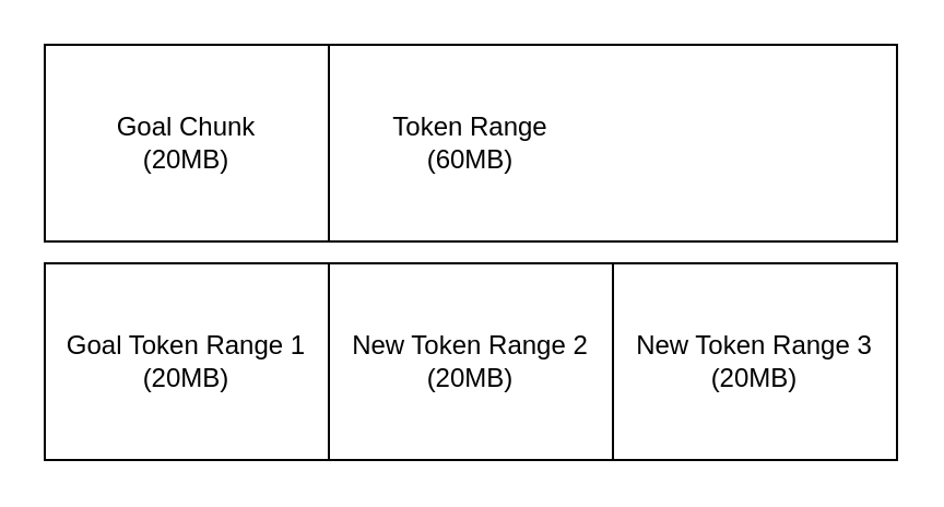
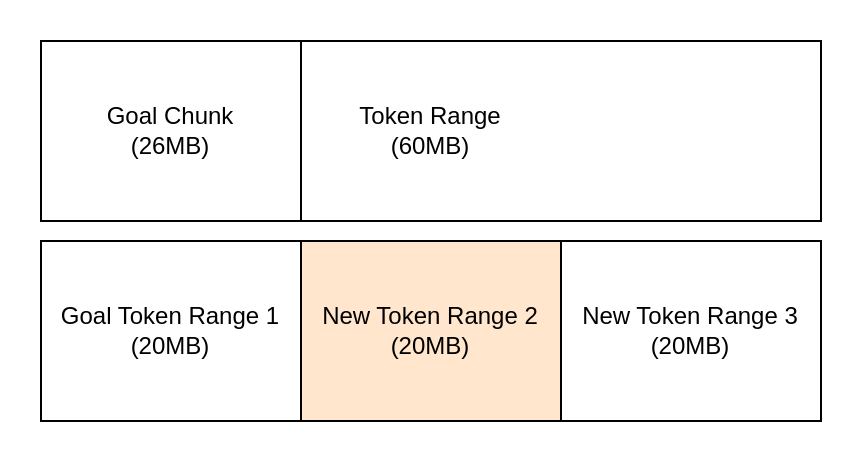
- <mxCell id="3" value="Goal Chunk&lt;br&gt;(20MB)" style="rounded=0;whiteSpace=wrap;html=1;" vertex="1" parent="1"><mxGeometry x="20" y="20" width="130" height="90" as="geometry" /></mxCell>
+ <mxCell id="3" value="Goal Chunk&lt;br&gt;(26MB)" style="rounded=0;whiteSpace=wrap;html=1;" vertex="1" parent="1"><mxGeometry x="20" y="20" width="130" height="90" as="geometry" /></mxCell>
- <mxCell id="6" value="New Token Range 2&lt;br&gt;(20MB)" style="rounded=0;whiteSpace=wrap;html=1;" vertex="1" parent="1"><mxGeometry x="150" y="120" width="130" height="90" as="geometry" /></mxCell>
+ <mxCell id="6" value="New Token Range 2&lt;br&gt;(20MB)" style="rounded=0;whiteSpace=wrap;html=1;fillColor=#ffe6cc;" vertex="1" parent="1"><mxGeometry x="150" y="120" width="130" height="90" as="geometry" /></mxCell>
